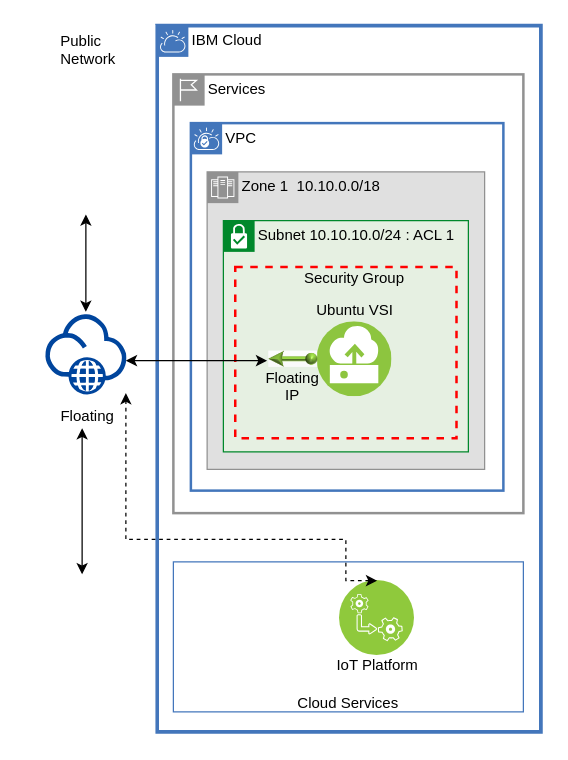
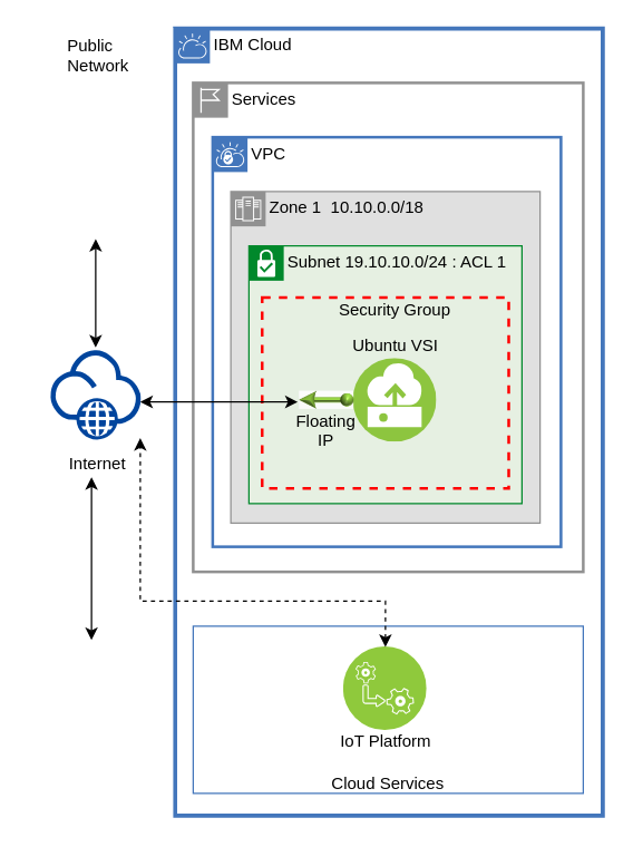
- <mxCell id="6" value="Subnet 10.10.10.0/24 : ACL 1" style="shape=mxgraph.ibm.box;prType=subnet;fontStyle=0;verticalAlign=top;align=left;spacingLeft=32;spacingTop=4;fillColor=#E6F0E2;rounded=0;whiteSpace=wrap;html=1;strokeColor=#00882B;strokeWidth=1;dashed=0;container=1;spacing=-4;collapsible=0;" parent="5" vertex="1"><mxGeometry x="13" y="39" width="196" height="185" as="geometry" /></mxCell>
+ <mxCell id="6" value="Subnet 19.10.10.0/24 : ACL 1" style="shape=mxgraph.ibm.box;prType=subnet;fontStyle=0;verticalAlign=top;align=left;spacingLeft=32;spacingTop=4;fillColor=#E6F0E2;rounded=0;whiteSpace=wrap;html=1;strokeColor=#00882B;strokeWidth=1;dashed=0;container=1;spacing=-4;collapsible=0;" parent="5" vertex="1"><mxGeometry x="13" y="39" width="196" height="185" as="geometry" /></mxCell>
- <mxCell id="14" value="Floating" style="aspect=fixed;perimeter=ellipsePerimeter;html=1;align=center;shadow=0;dashed=0;fontColor=#000000;labelBackgroundColor=#ffffff;fontSize=12;spacingTop=3;image;image=img/lib/ibm/vpc/Internet.svg;strokeColor=#FFFFFF;" vertex="1" parent="12"><mxGeometry x="16" y="230" width="65" height="65" as="geometry" /></mxCell>
+ <mxCell id="14" value="Internet" style="aspect=fixed;perimeter=ellipsePerimeter;html=1;align=center;shadow=0;dashed=0;fontColor=#000000;labelBackgroundColor=#ffffff;fontSize=12;spacingTop=3;image;image=img/lib/ibm/vpc/Internet.svg;strokeColor=#FFFFFF;" vertex="1" parent="12"><mxGeometry x="16" y="230" width="65" height="65" as="geometry" /></mxCell>
- <mxCell id="11" value="IoT Platform" style="aspect=fixed;perimeter=ellipsePerimeter;html=1;align=center;shadow=0;dashed=0;fontColor=#000000;labelBackgroundColor=#ffffff;fontSize=12;spacingTop=-6;image;image=img/lib/ibm/vpc/CloudServices.svg;strokeColor=#FFFFFF;" vertex="1" parent="10"><mxGeometry x="133" y="15" width="60" height="60" as="geometry" /></mxCell>
+ <mxCell id="11" value="IoT Platform" style="aspect=fixed;perimeter=ellipsePerimeter;html=1;align=center;shadow=0;dashed=0;fontColor=#000000;labelBackgroundColor=#ffffff;fontSize=12;spacingTop=-6;image;image=img/lib/ibm/vpc/CloudServices.svg;strokeColor=#FFFFFF;" vertex="1" parent="10"><mxGeometry x="108" y="15" width="60" height="60" as="geometry" /></mxCell>
